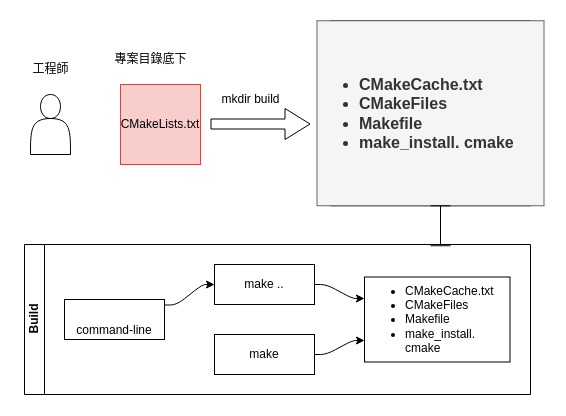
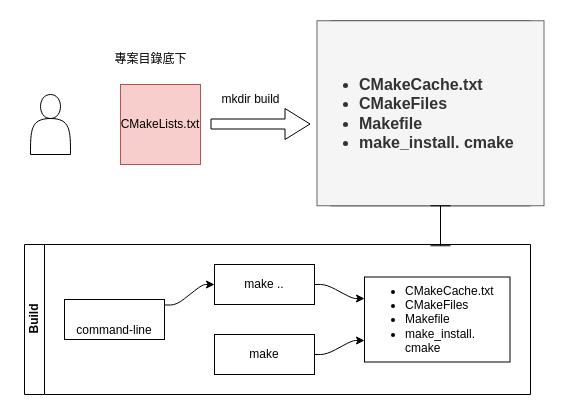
- <mxCell id="4" value="工程師" style="text;html=1;align=center;verticalAlign=middle;resizable=0;points=[];autosize=1;strokeColor=none;fillColor=none;" vertex="1" parent="1"><mxGeometry x="20" y="54" width="60" height="30" as="geometry" /></mxCell>
